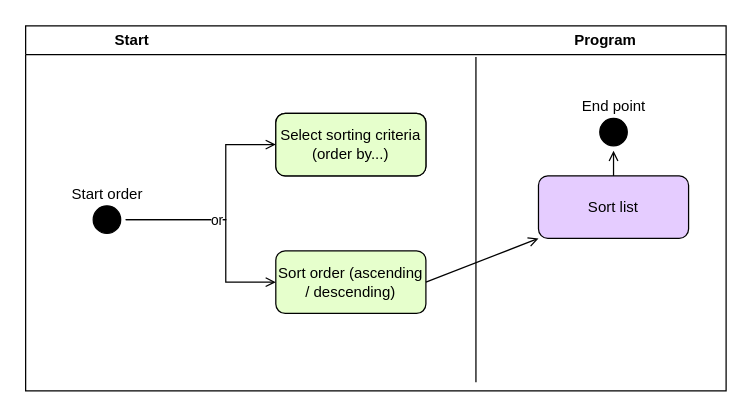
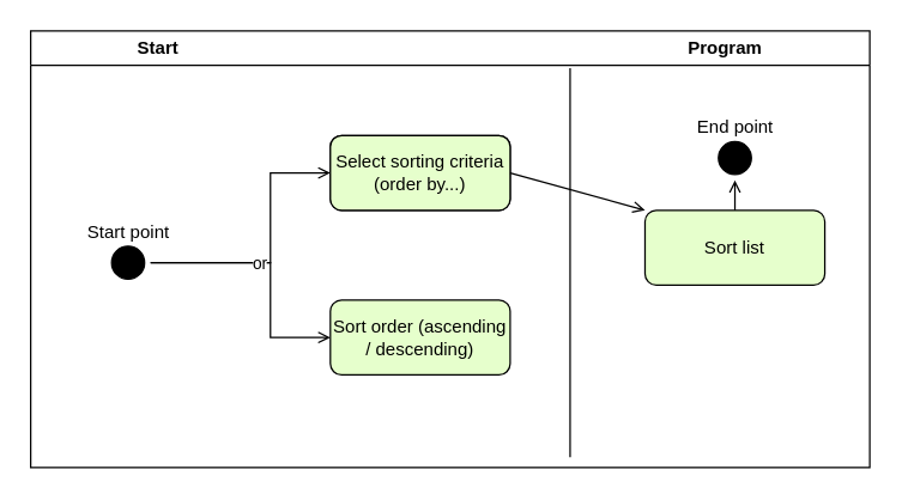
+ <mxCell id="17" value="" style="endArrow=open;strokeColor=#000000;endFill=1;rounded=0;entryX=0;entryY=0;entryDx=0;entryDy=0;startArrow=none;exitX=1;exitY=0.5;exitDx=0;exitDy=0;" edge="1" parent="1" source="14" target="9"><mxGeometry relative="1" as="geometry"><mxPoint x="110" y="185" as="sourcePoint" /><mxPoint x="230" y="125" as="targetPoint" /><Array as="points" /></mxGeometry></mxCell>
- <mxCell id="4" value="Start order" style="text;html=1;align=center;verticalAlign=middle;resizable=0;points=[];autosize=1;strokeColor=none;fillColor=none;" vertex="1" parent="2"><mxGeometry x="25" y="120" width="80" height="30" as="geometry" /></mxCell>
+ <mxCell id="4" value="Start point" style="text;html=1;align=center;verticalAlign=middle;resizable=0;points=[];autosize=1;strokeColor=none;fillColor=none;" vertex="1" parent="2"><mxGeometry x="25" y="120" width="80" height="30" as="geometry" /></mxCell>
- <mxCell id="9" value="Sort list" style="rounded=1;whiteSpace=wrap;html=1;strokeColor=#000000;fillColor=#E5CCFF;" vertex="1" parent="2"><mxGeometry x="410" y="120" width="120" height="50" as="geometry" /></mxCell>
+ <mxCell id="9" value="Sort list" style="rounded=1;whiteSpace=wrap;html=1;strokeColor=#000000;fillColor=#e6ffcc;" vertex="1" parent="2"><mxGeometry x="410" y="120" width="120" height="50" as="geometry" /></mxCell>
- <mxCell id="10" value="" style="endArrow=open;strokeColor=#000000;endFill=1;rounded=0;entryX=0;entryY=1;entryDx=0;entryDy=0;startArrow=none;exitX=1;exitY=0.5;exitDx=0;exitDy=0;" edge="1" parent="2" source="7" target="9"><mxGeometry relative="1" as="geometry"><mxPoint x="330" y="105" as="sourcePoint" /><mxPoint x="420" y="155" as="targetPoint" /><Array as="points" /></mxGeometry></mxCell>
